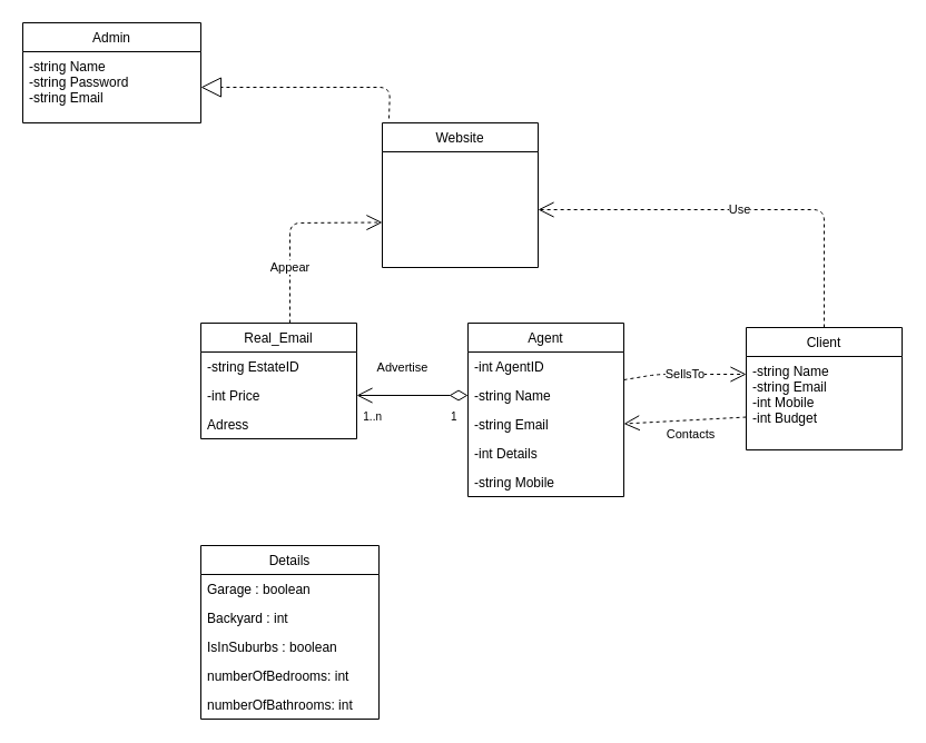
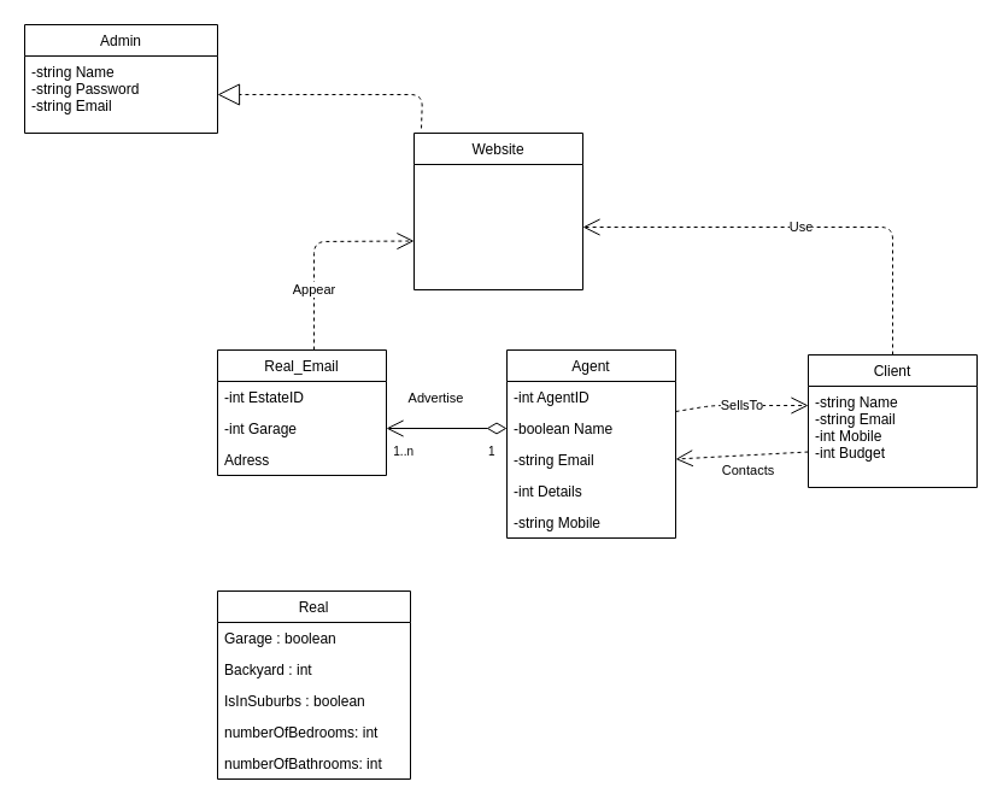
- <mxCell id="7" value="-string EstateID" style="text;strokeColor=none;fillColor=none;align=left;verticalAlign=top;spacingLeft=4;spacingRight=4;overflow=hidden;rotatable=0;points=[[0,0.5],[1,0.5]];portConstraint=eastwest;" vertex="1" parent="6"><mxGeometry y="26" width="140" height="26" as="geometry" /></mxCell>
+ <mxCell id="7" value="-int EstateID" style="text;strokeColor=none;fillColor=none;align=left;verticalAlign=top;spacingLeft=4;spacingRight=4;overflow=hidden;rotatable=0;points=[[0,0.5],[1,0.5]];portConstraint=eastwest;" vertex="1" parent="6"><mxGeometry y="26" width="140" height="26" as="geometry" /></mxCell>
- <mxCell id="8" value="-int Price" style="text;strokeColor=none;fillColor=none;align=left;verticalAlign=top;spacingLeft=4;spacingRight=4;overflow=hidden;rotatable=0;points=[[0,0.5],[1,0.5]];portConstraint=eastwest;" vertex="1" parent="6"><mxGeometry y="52" width="140" height="26" as="geometry" /></mxCell>
+ <mxCell id="8" value="-int Garage" style="text;strokeColor=none;fillColor=none;align=left;verticalAlign=top;spacingLeft=4;spacingRight=4;overflow=hidden;rotatable=0;points=[[0,0.5],[1,0.5]];portConstraint=eastwest;" vertex="1" parent="6"><mxGeometry y="52" width="140" height="26" as="geometry" /></mxCell>
- <mxCell id="21" value="-string Name" style="text;strokeColor=none;fillColor=none;align=left;verticalAlign=top;spacingLeft=4;spacingRight=4;overflow=hidden;rotatable=0;points=[[0,0.5],[1,0.5]];portConstraint=eastwest;" vertex="1" parent="19"><mxGeometry y="52" width="140" height="26" as="geometry" /></mxCell>
+ <mxCell id="21" value="-boolean Name" style="text;strokeColor=none;fillColor=none;align=left;verticalAlign=top;spacingLeft=4;spacingRight=4;overflow=hidden;rotatable=0;points=[[0,0.5],[1,0.5]];portConstraint=eastwest;" vertex="1" parent="19"><mxGeometry y="52" width="140" height="26" as="geometry" /></mxCell>
- <mxCell id="13" value="Details" style="swimlane;fontStyle=0;childLayout=stackLayout;horizontal=1;startSize=26;fillColor=none;horizontalStack=0;resizeParent=1;resizeParentMax=0;resizeLast=0;collapsible=1;marginBottom=0;" vertex="1" parent="1"><mxGeometry x="180" y="490" width="160" height="156" as="geometry" /></mxCell>
+ <mxCell id="13" value="Real" style="swimlane;fontStyle=0;childLayout=stackLayout;horizontal=1;startSize=26;fillColor=none;horizontalStack=0;resizeParent=1;resizeParentMax=0;resizeLast=0;collapsible=1;marginBottom=0;" vertex="1" parent="1"><mxGeometry x="180" y="490" width="160" height="156" as="geometry" /></mxCell>
